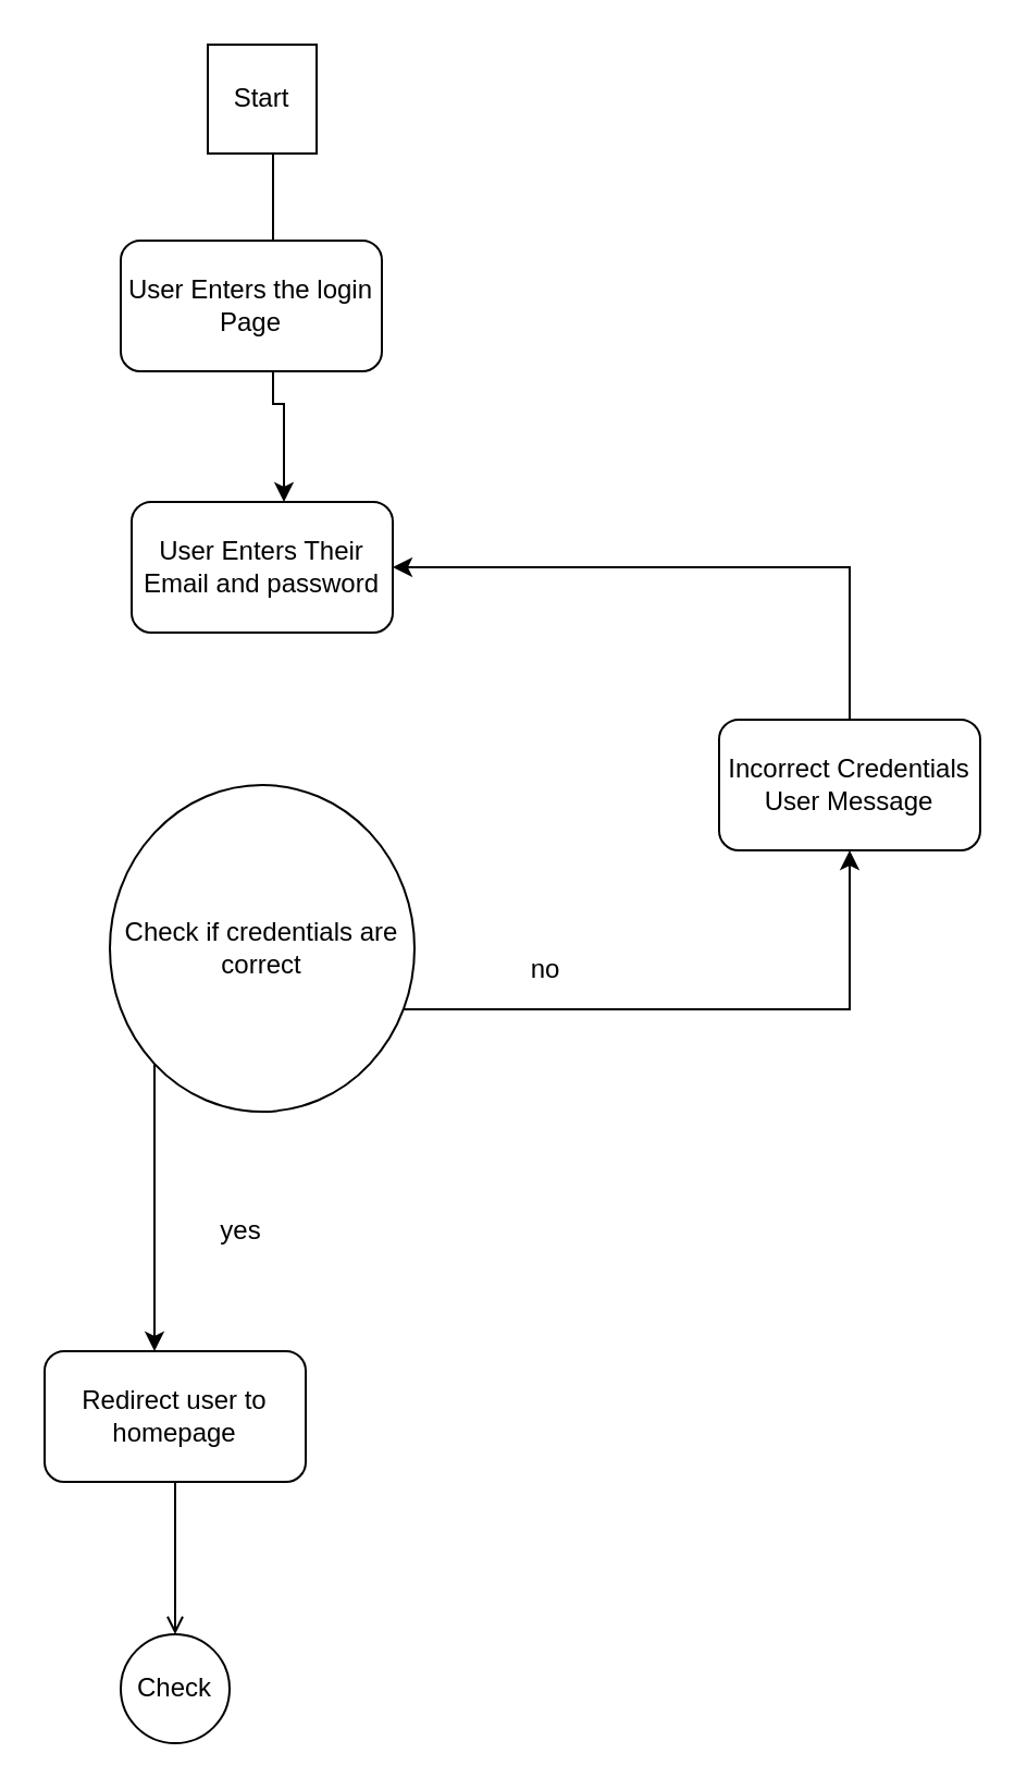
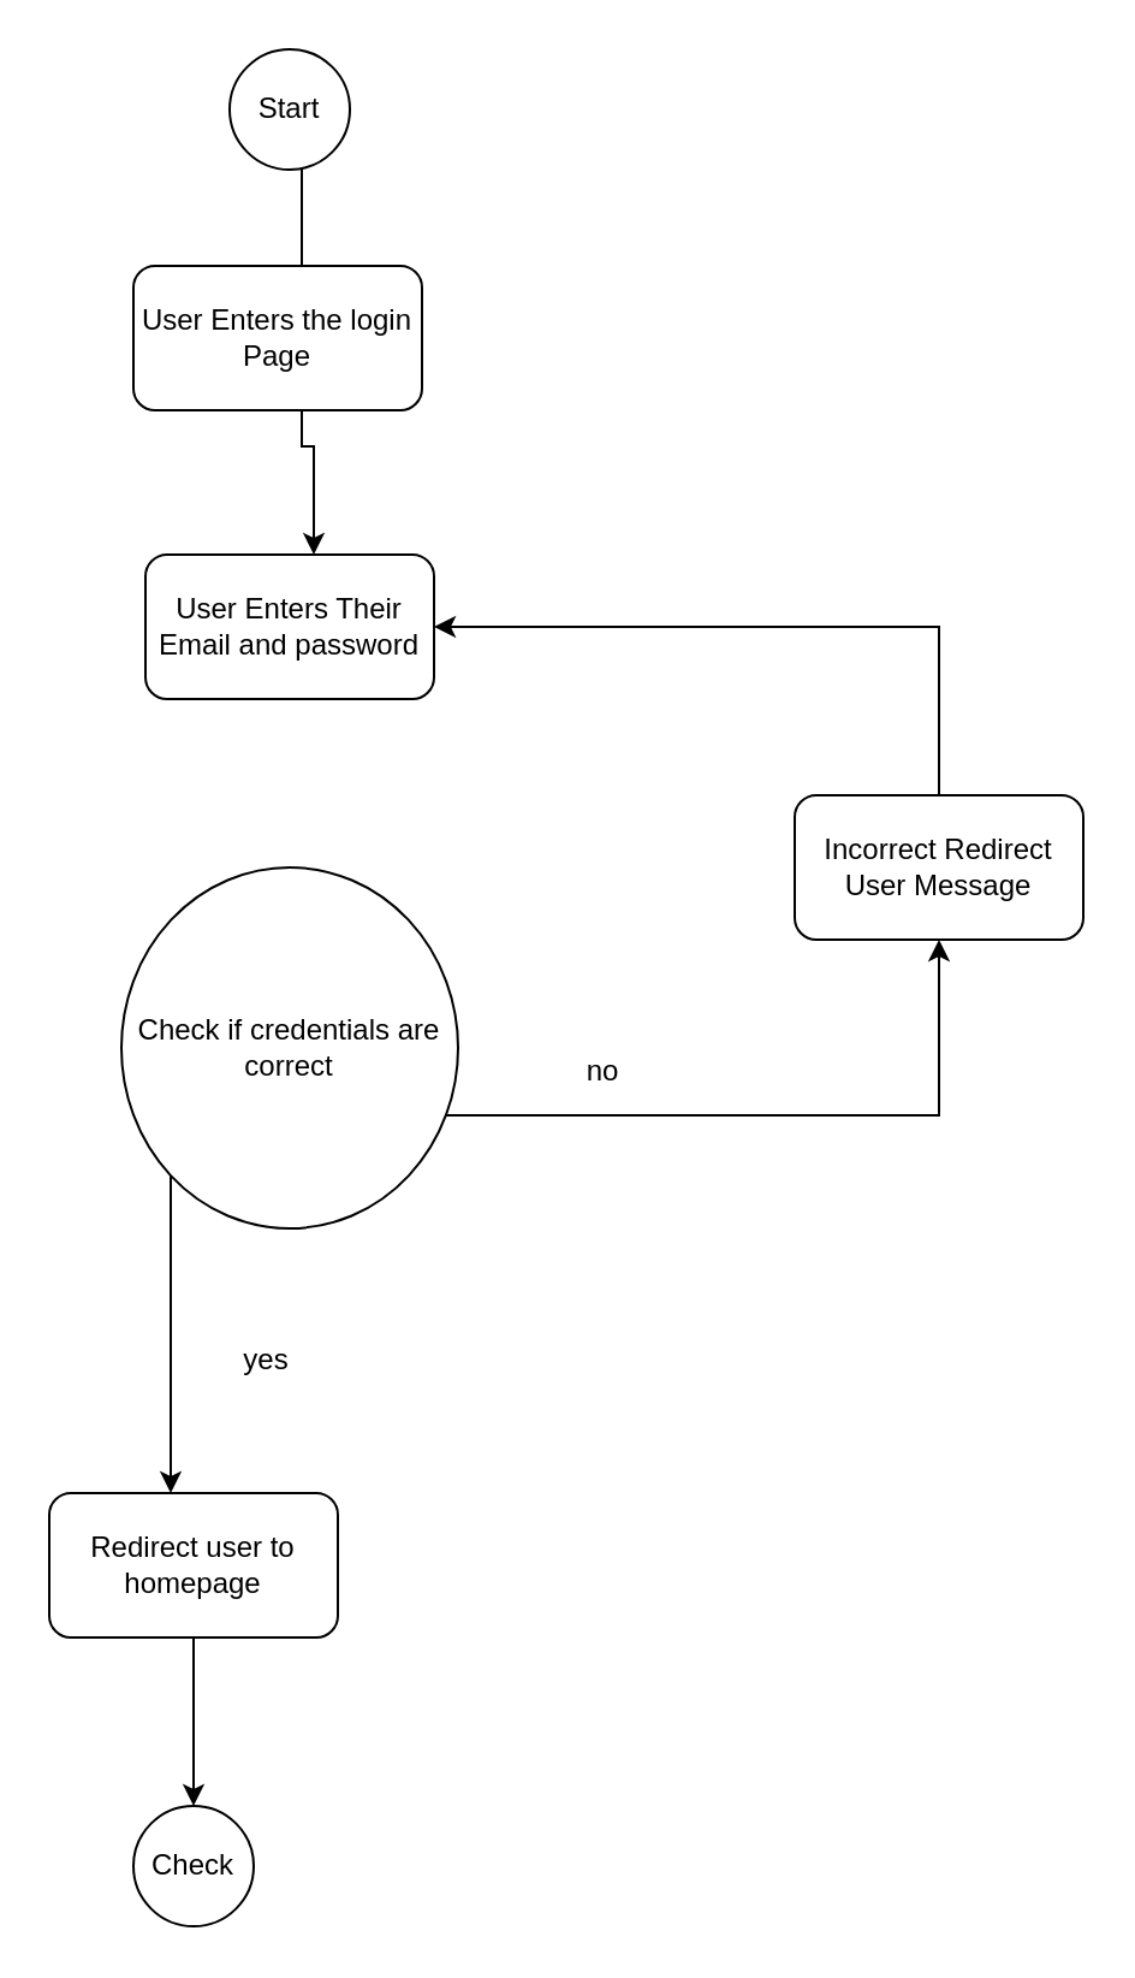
- <mxCell id="3" value="Start" style="whiteSpace=wrap;html=1;aspect=fixed;flipH=1;flipV=0;rounded=0;" vertex="1" parent="1"><mxGeometry x="95" y="20" width="50" height="50" as="geometry" /></mxCell>
+ <mxCell id="3" value="Start" style="ellipse;whiteSpace=wrap;html=1;aspect=fixed;flipH=1;flipV=0;" vertex="1" parent="1"><mxGeometry x="95" y="20" width="50" height="50" as="geometry" /></mxCell>
- <mxCell id="12" value="Incorrect Credentials User Message" style="rounded=1;whiteSpace=wrap;html=1;" vertex="1" parent="1"><mxGeometry x="330" y="330" width="120" height="60" as="geometry" /></mxCell>
+ <mxCell id="12" value="Incorrect Redirect User Message" style="rounded=1;whiteSpace=wrap;html=1;" vertex="1" parent="1"><mxGeometry x="330" y="330" width="120" height="60" as="geometry" /></mxCell>
- <mxCell id="8" style="edgeStyle=orthogonalEdgeStyle;rounded=0;orthogonalLoop=1;jettySize=auto;html=1;exitX=0.5;exitY=1;exitDx=0;exitDy=0;entryX=0.5;entryY=0;entryDx=0;entryDy=0;endArrow=open;" edge="1" parent="1" source="9" target="14"><mxGeometry relative="1" as="geometry" /></mxCell>
+ <mxCell id="8" style="edgeStyle=orthogonalEdgeStyle;rounded=0;orthogonalLoop=1;jettySize=auto;html=1;exitX=0.5;exitY=1;exitDx=0;exitDy=0;entryX=0.5;entryY=0;entryDx=0;entryDy=0;" edge="1" parent="1" source="9" target="14"><mxGeometry relative="1" as="geometry" /></mxCell>
